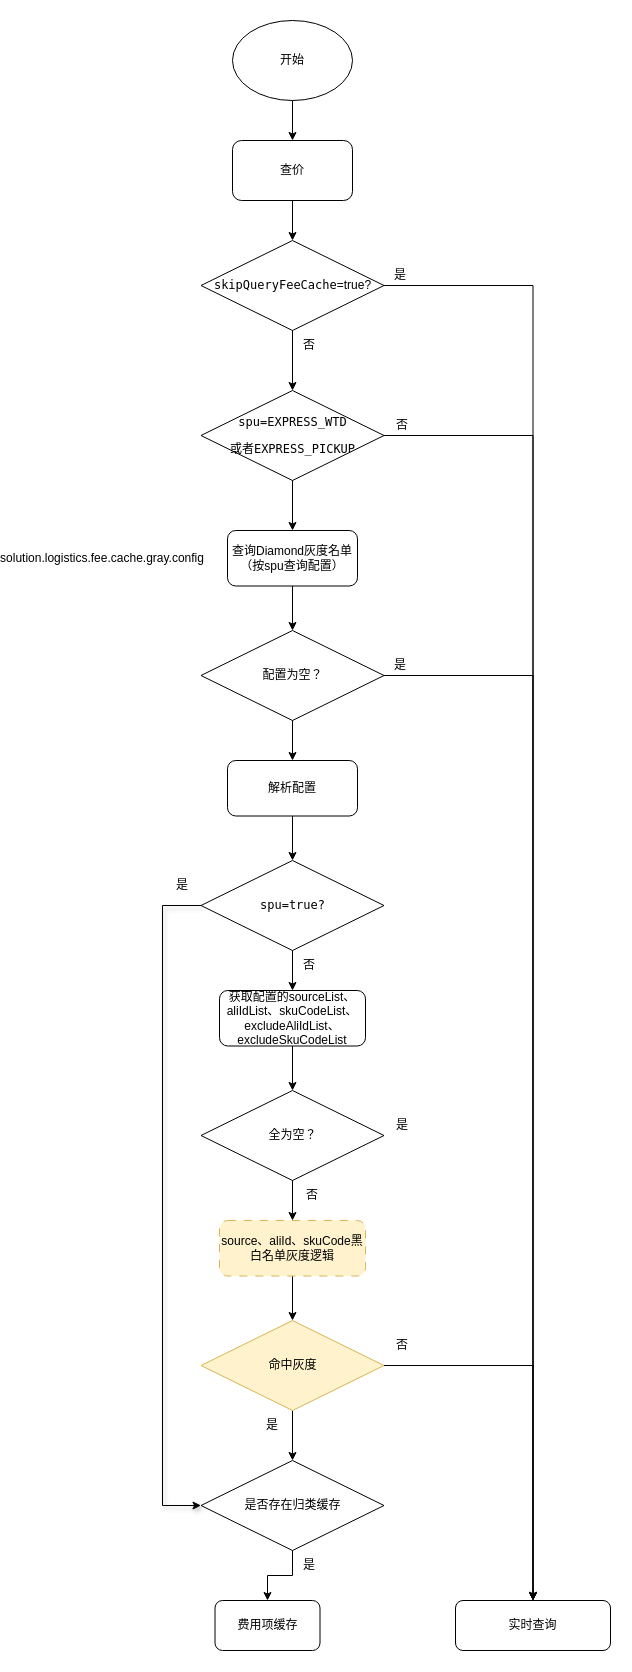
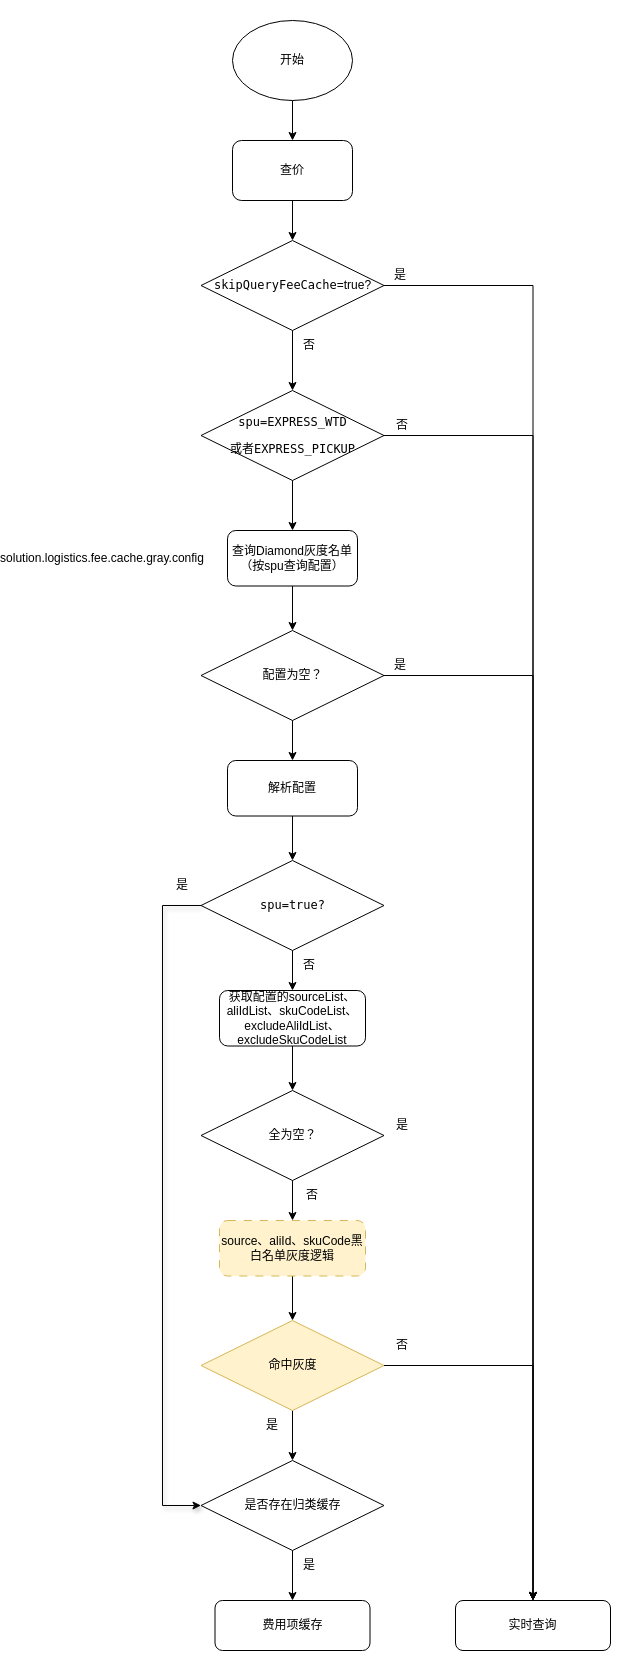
- <mxCell id="27" value="费用项缓存" style="rounded=1;whiteSpace=wrap;html=1;fillColor=default;strokeColor=default;" parent="1" vertex="1"><mxGeometry x="162.5" y="1600" width="105" height="50" as="geometry" /></mxCell>
+ <mxCell id="27" value="费用项缓存" style="rounded=1;whiteSpace=wrap;html=1;fillColor=default;strokeColor=default;" parent="1" vertex="1"><mxGeometry x="162.5" y="1600" width="155" height="50" as="geometry" /></mxCell>
